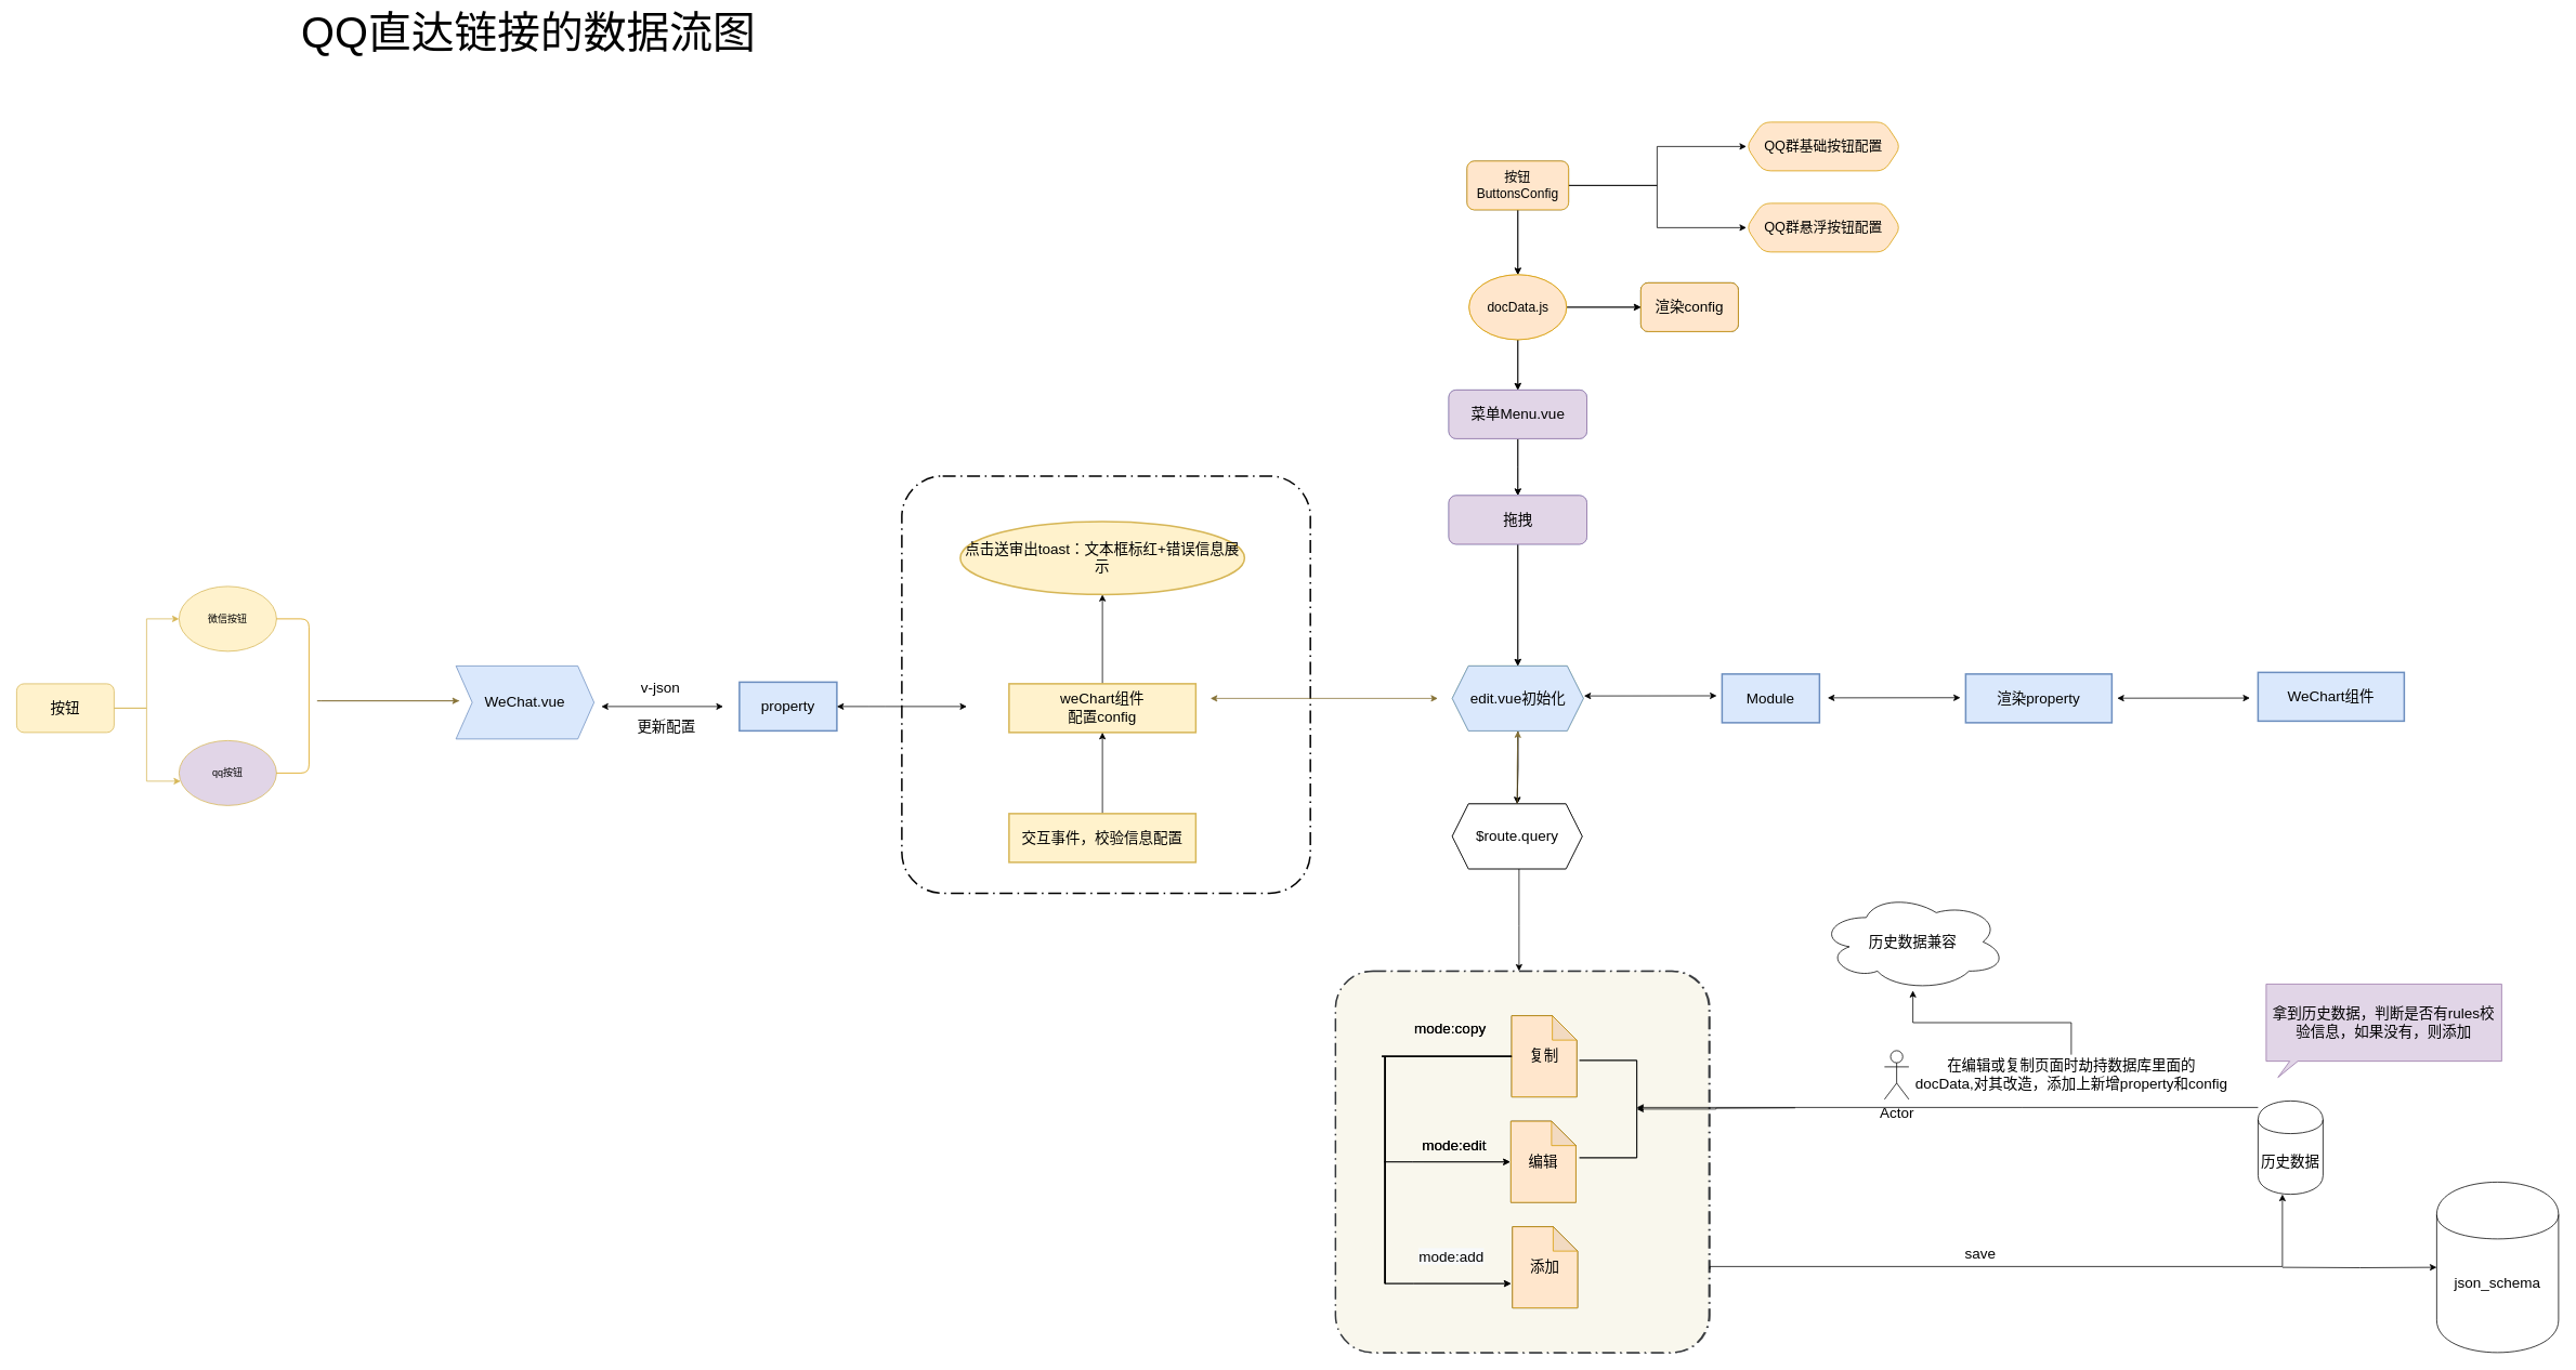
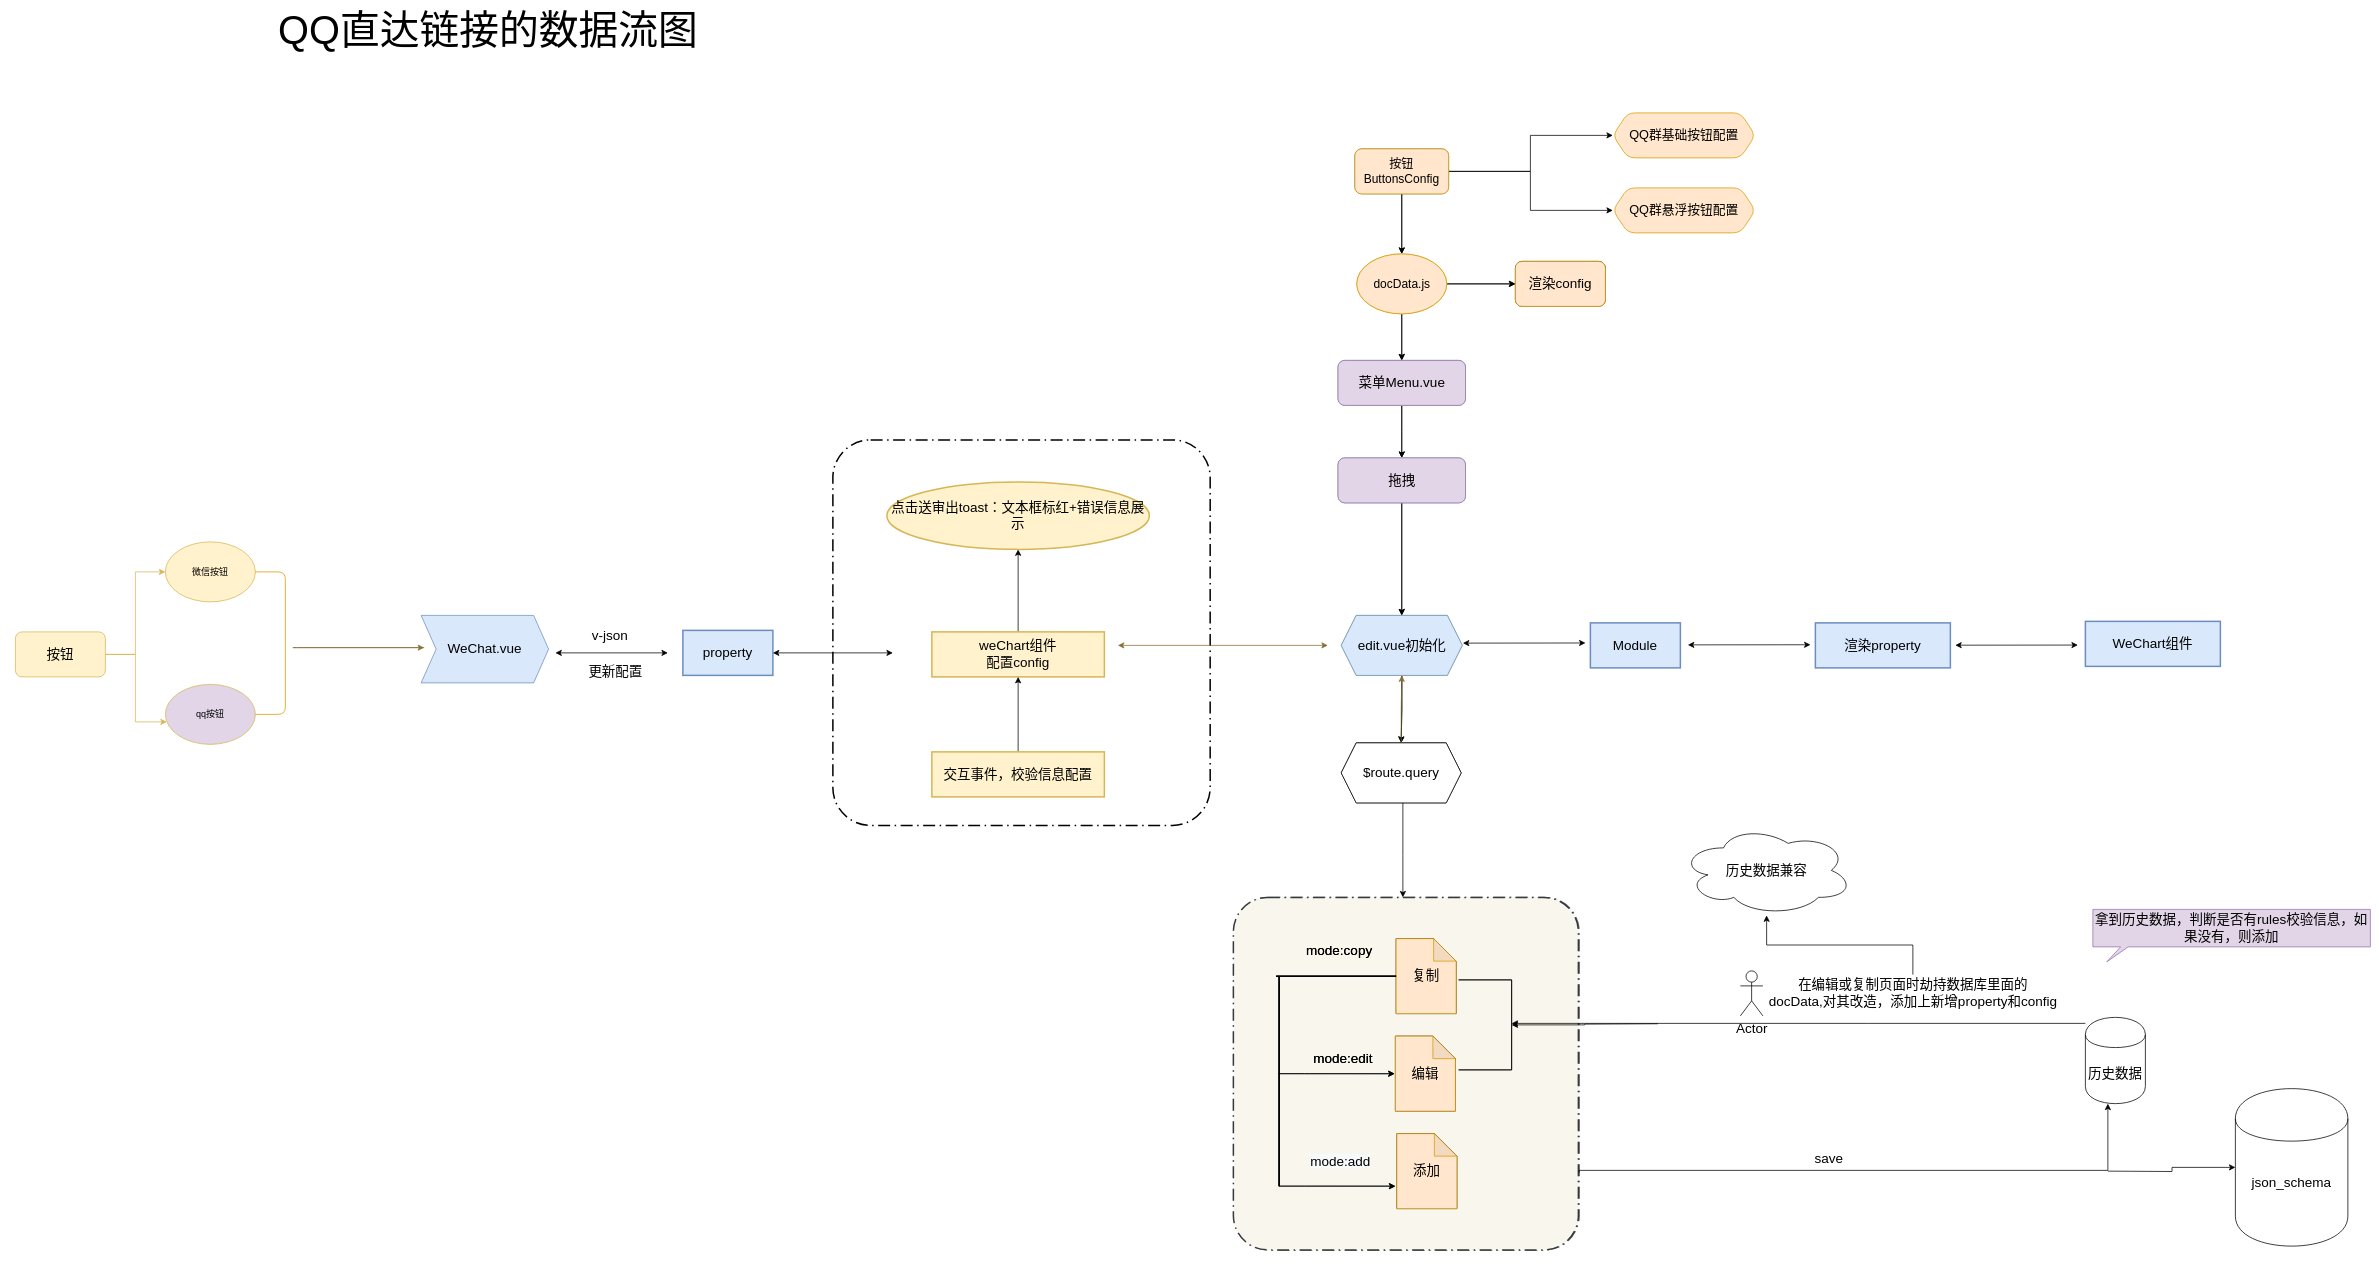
- <mxCell id="76" value="拿到历史数据，判断是否有rules校验信息，如果没有，则添加" style="shape=callout;whiteSpace=wrap;html=1;perimeter=calloutPerimeter;fontSize=18;position2=0.05;size=20;position=0.1;base=10;fillColor=#e1d5e7;strokeColor=#9673a6;" vertex="1" parent="1"><mxGeometry x="2790" y="1212" width="290" height="115" as="geometry" /></mxCell>
+ <mxCell id="76" value="拿到历史数据，判断是否有rules校验信息，如果没有，则添加" style="shape=callout;whiteSpace=wrap;html=1;perimeter=calloutPerimeter;fontSize=18;position2=0.05;size=20;position=0.1;base=10;fillColor=#e1d5e7;strokeColor=#9673a6;" vertex="1" parent="1"><mxGeometry x="2790" y="1212" width="370" height="70" as="geometry" /></mxCell>
- <mxCell id="59" value="json_schema" style="shape=cylinder;whiteSpace=wrap;html=1;boundedLbl=1;backgroundOutline=1;fontSize=18;" vertex="1" parent="1"><mxGeometry x="3000" y="1456" width="150" height="210" as="geometry" /></mxCell>
+ <mxCell id="59" value="json_schema" style="shape=cylinder;whiteSpace=wrap;html=1;boundedLbl=1;backgroundOutline=1;fontSize=18;" vertex="1" parent="1"><mxGeometry x="2980" y="1451" width="150" height="210" as="geometry" /></mxCell>
